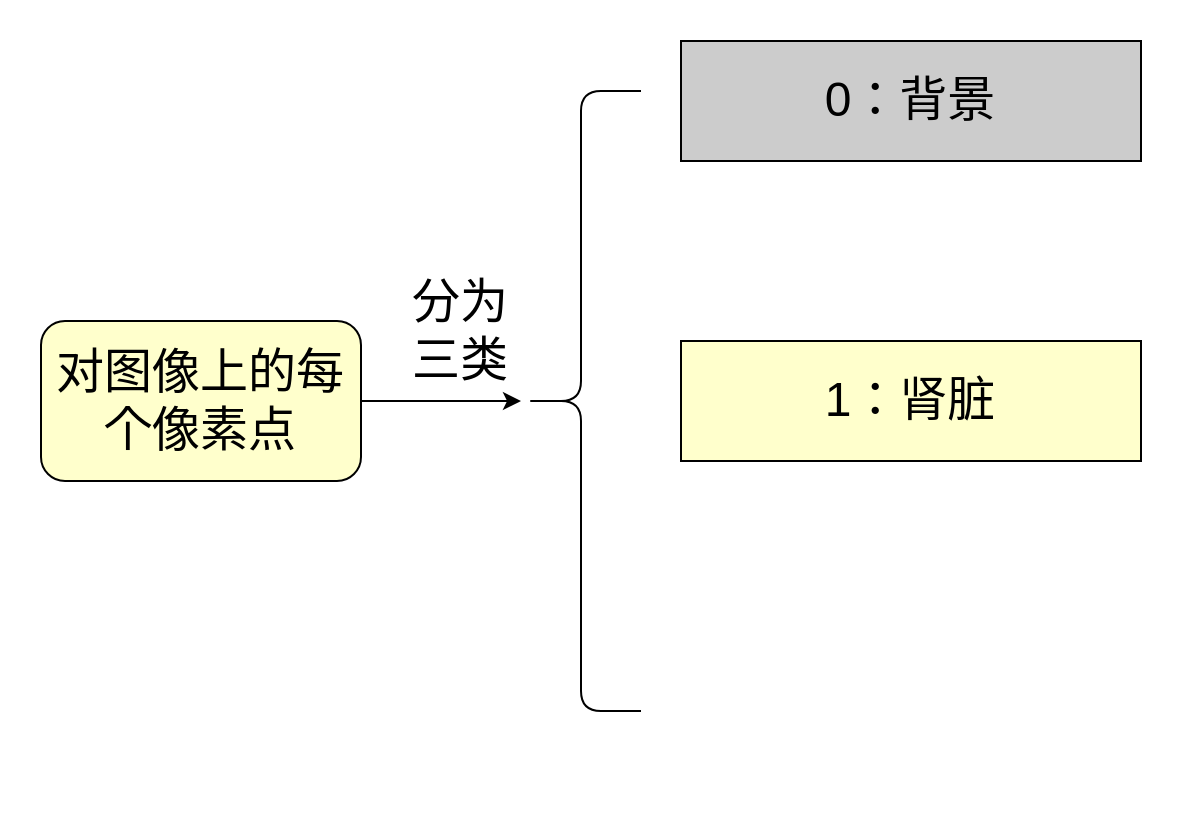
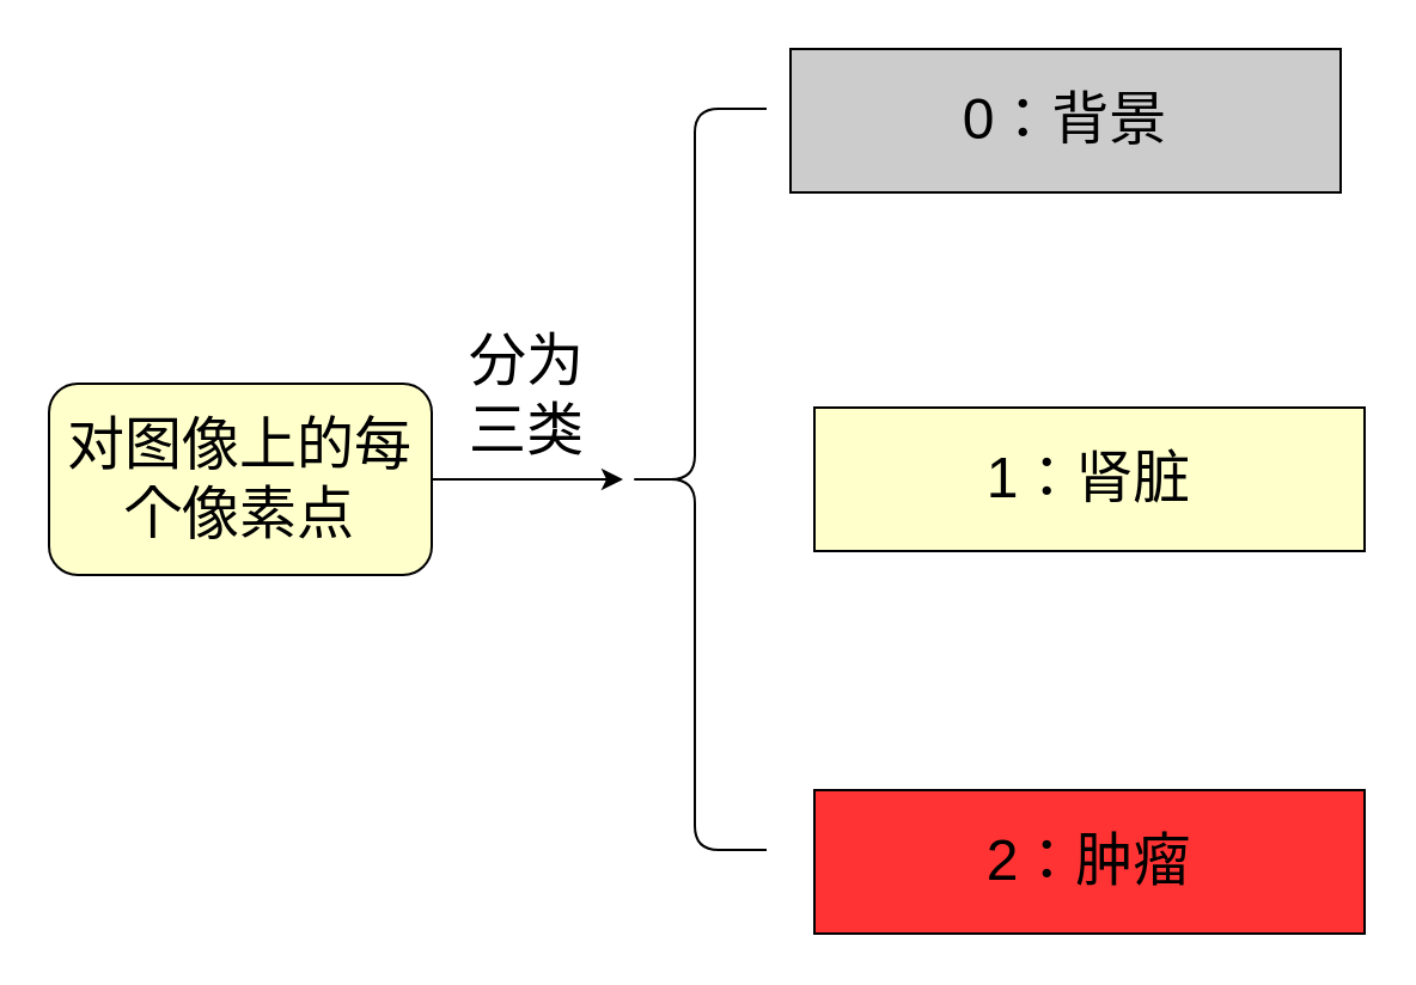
- <mxCell id="6" value="0：背景" style="rounded=0;whiteSpace=wrap;html=1;fontSize=24;fillColor=#CCCCCC;" vertex="1" parent="1"><mxGeometry x="340" y="20" width="230" height="60" as="geometry" /></mxCell>
+ <mxCell id="6" value="0：背景" style="rounded=0;whiteSpace=wrap;html=1;fontSize=24;fillColor=#CCCCCC;" vertex="1" parent="1"><mxGeometry x="330" y="20" width="230" height="60" as="geometry" /></mxCell>
- <mxCell id="5" value="分为三类" style="text;html=1;strokeColor=none;fillColor=none;align=center;verticalAlign=middle;whiteSpace=wrap;rounded=0;fontSize=24;" vertex="1" parent="1"><mxGeometry x="200" y="150" width="60" height="30" as="geometry" /></mxCell>
+ <mxCell id="5" value="分为三类" style="text;html=1;strokeColor=none;fillColor=none;align=center;verticalAlign=middle;whiteSpace=wrap;rounded=0;fontSize=24;" vertex="1" parent="1"><mxGeometry x="190" y="150" width="60" height="30" as="geometry" /></mxCell>
+ <mxCell id="8" value="2：肿瘤" style="rounded=0;whiteSpace=wrap;html=1;fontSize=24;fillColor=#FF3333;" vertex="1" parent="1"><mxGeometry x="340" y="330" width="230" height="60" as="geometry" /></mxCell>
